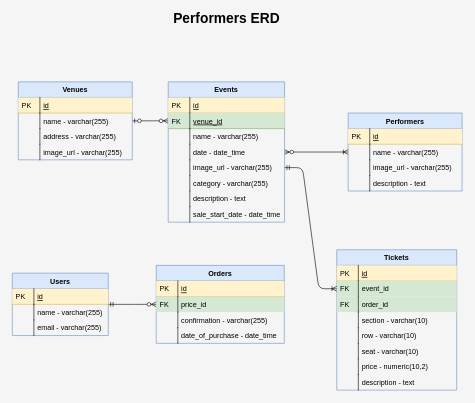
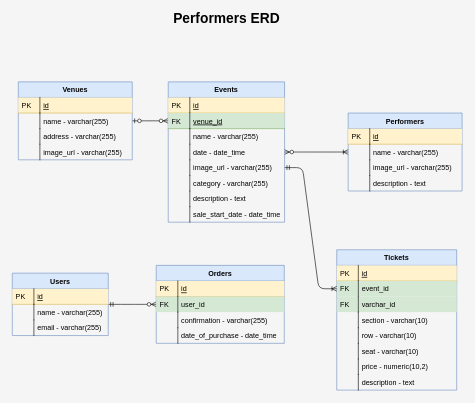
- <mxCell id="26" value="price_id" style="shape=partialRectangle;top=0;left=0;right=0;bottom=0;align=left;verticalAlign=top;fillColor=#d5e8d4;spacingLeft=40;spacingRight=4;overflow=hidden;rotatable=0;points=[[0,0.5],[1,0.5]];portConstraint=eastwest;dropTarget=0;rounded=0;shadow=0;strokeWidth=1;strokeColor=#82b366;" vertex="1" parent="23"><mxGeometry y="52" width="213.5" height="26" as="geometry" /></mxCell>
+ <mxCell id="26" value="user_id" style="shape=partialRectangle;top=0;left=0;right=0;bottom=0;align=left;verticalAlign=top;fillColor=#d5e8d4;spacingLeft=40;spacingRight=4;overflow=hidden;rotatable=0;points=[[0,0.5],[1,0.5]];portConstraint=eastwest;dropTarget=0;rounded=0;shadow=0;strokeWidth=1;strokeColor=#82b366;" vertex="1" parent="23"><mxGeometry y="52" width="213.5" height="26" as="geometry" /></mxCell>
- <mxCell id="7" value="order_id" style="shape=partialRectangle;top=0;left=0;right=0;bottom=0;align=left;verticalAlign=top;fillColor=#d5e8d4;spacingLeft=40;spacingRight=4;overflow=hidden;rotatable=0;points=[[0,0.5],[1,0.5]];portConstraint=eastwest;dropTarget=0;rounded=0;shadow=0;strokeWidth=1;strokeColor=#82b366;" parent="2" vertex="1"><mxGeometry y="78" width="200" height="26" as="geometry" /></mxCell>
+ <mxCell id="7" value="varchar_id" style="shape=partialRectangle;top=0;left=0;right=0;bottom=0;align=left;verticalAlign=top;fillColor=#d5e8d4;spacingLeft=40;spacingRight=4;overflow=hidden;rotatable=0;points=[[0,0.5],[1,0.5]];portConstraint=eastwest;dropTarget=0;rounded=0;shadow=0;strokeWidth=1;strokeColor=#82b366;" parent="2" vertex="1"><mxGeometry y="78" width="200" height="26" as="geometry" /></mxCell>
